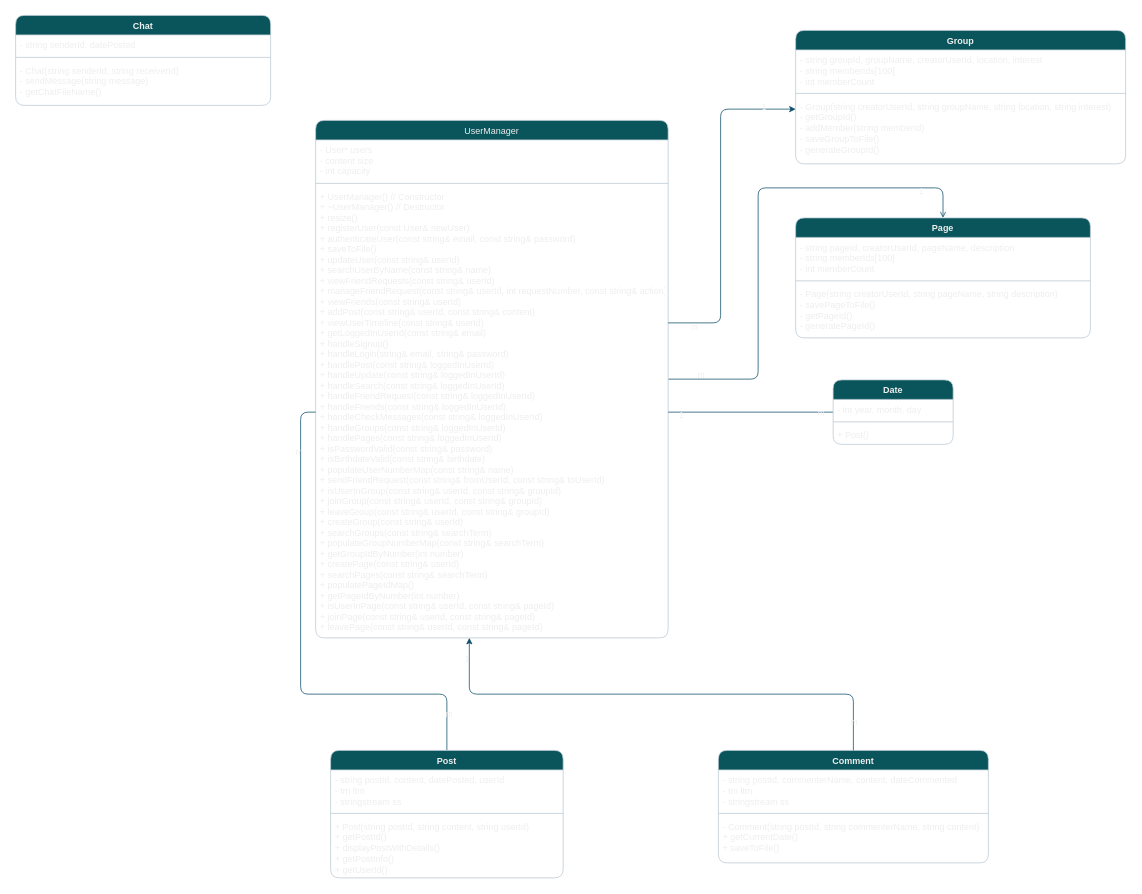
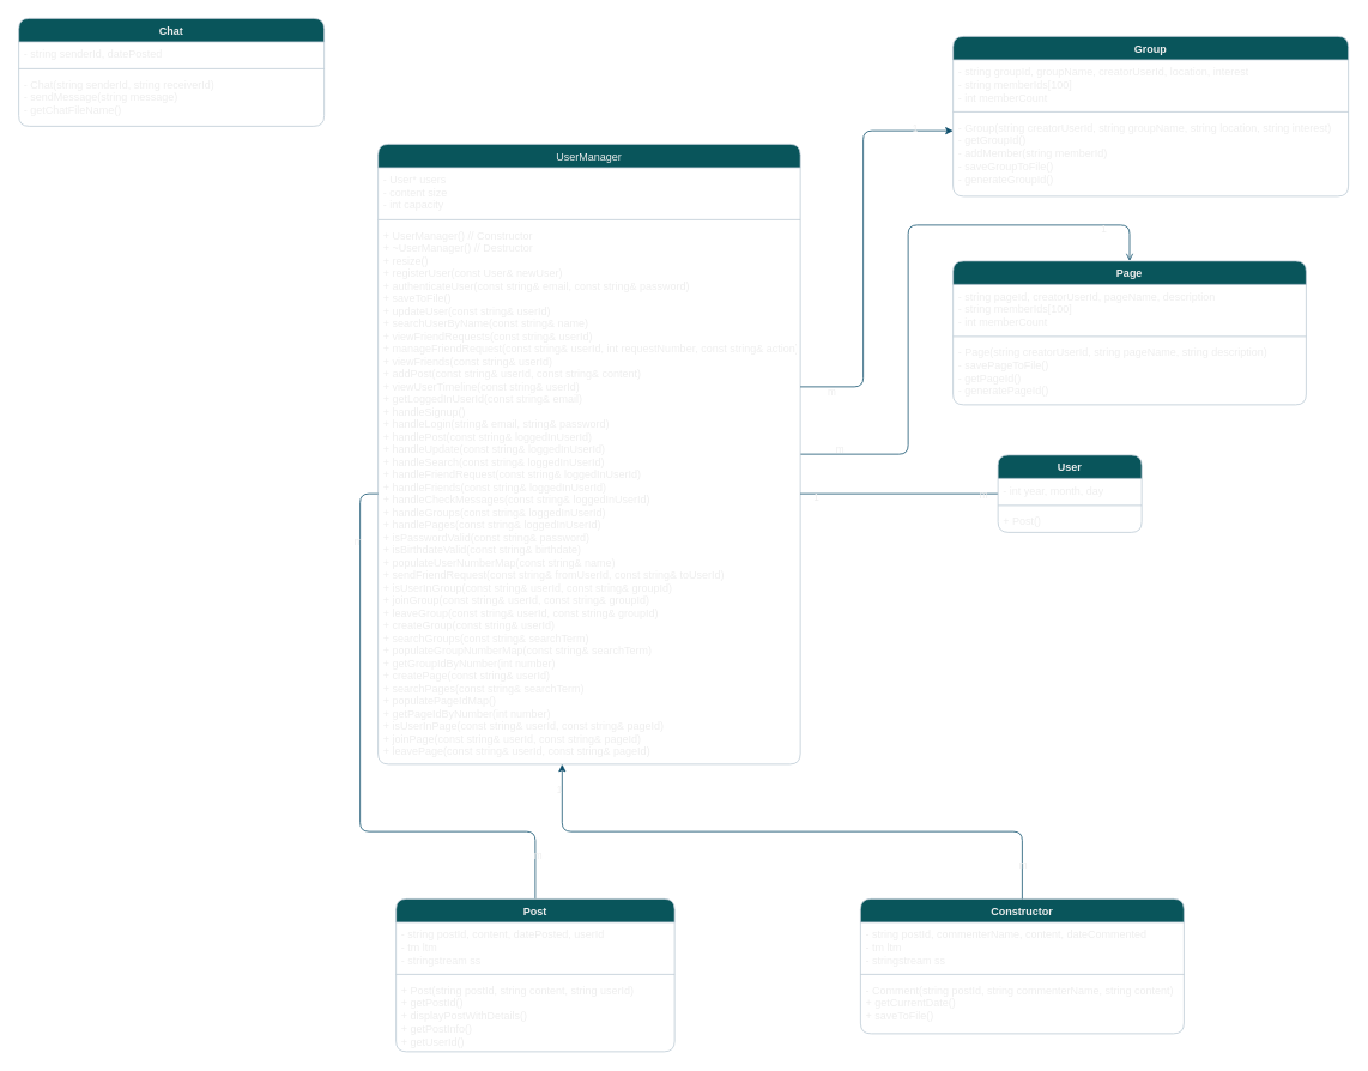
- <mxCell id="19" value="Date" style="swimlane;fontStyle=1;align=center;verticalAlign=top;childLayout=stackLayout;horizontal=1;startSize=26;horizontalStack=0;resizeParent=1;resizeParentMax=0;resizeLast=0;collapsible=1;marginBottom=0;whiteSpace=wrap;html=1;fillColor=#09555B;rounded=1;labelBackgroundColor=none;strokeColor=#BAC8D3;fontColor=#EEEEEE;" parent="1" vertex="1"><mxGeometry x="1110" y="506" width="160" height="86" as="geometry" /></mxCell>
+ <mxCell id="19" value="User" style="swimlane;fontStyle=1;align=center;verticalAlign=top;childLayout=stackLayout;horizontal=1;startSize=26;horizontalStack=0;resizeParent=1;resizeParentMax=0;resizeLast=0;collapsible=1;marginBottom=0;whiteSpace=wrap;html=1;fillColor=#09555B;rounded=1;labelBackgroundColor=none;strokeColor=#BAC8D3;fontColor=#EEEEEE;" parent="1" vertex="1"><mxGeometry x="1110" y="506" width="160" height="86" as="geometry" /></mxCell>
- <mxCell id="27" value="Comment" style="swimlane;fontStyle=1;align=center;verticalAlign=top;childLayout=stackLayout;horizontal=1;startSize=26;horizontalStack=0;resizeParent=1;resizeParentMax=0;resizeLast=0;collapsible=1;marginBottom=0;whiteSpace=wrap;html=1;fillColor=#09555B;rounded=1;labelBackgroundColor=none;strokeColor=#BAC8D3;fontColor=#EEEEEE;" parent="1" vertex="1"><mxGeometry x="957" y="1000" width="360" height="150" as="geometry" /></mxCell>
+ <mxCell id="27" value="Constructor" style="swimlane;fontStyle=1;align=center;verticalAlign=top;childLayout=stackLayout;horizontal=1;startSize=26;horizontalStack=0;resizeParent=1;resizeParentMax=0;resizeLast=0;collapsible=1;marginBottom=0;whiteSpace=wrap;html=1;fillColor=#09555B;rounded=1;labelBackgroundColor=none;strokeColor=#BAC8D3;fontColor=#EEEEEE;" parent="1" vertex="1"><mxGeometry x="957" y="1000" width="360" height="150" as="geometry" /></mxCell>
